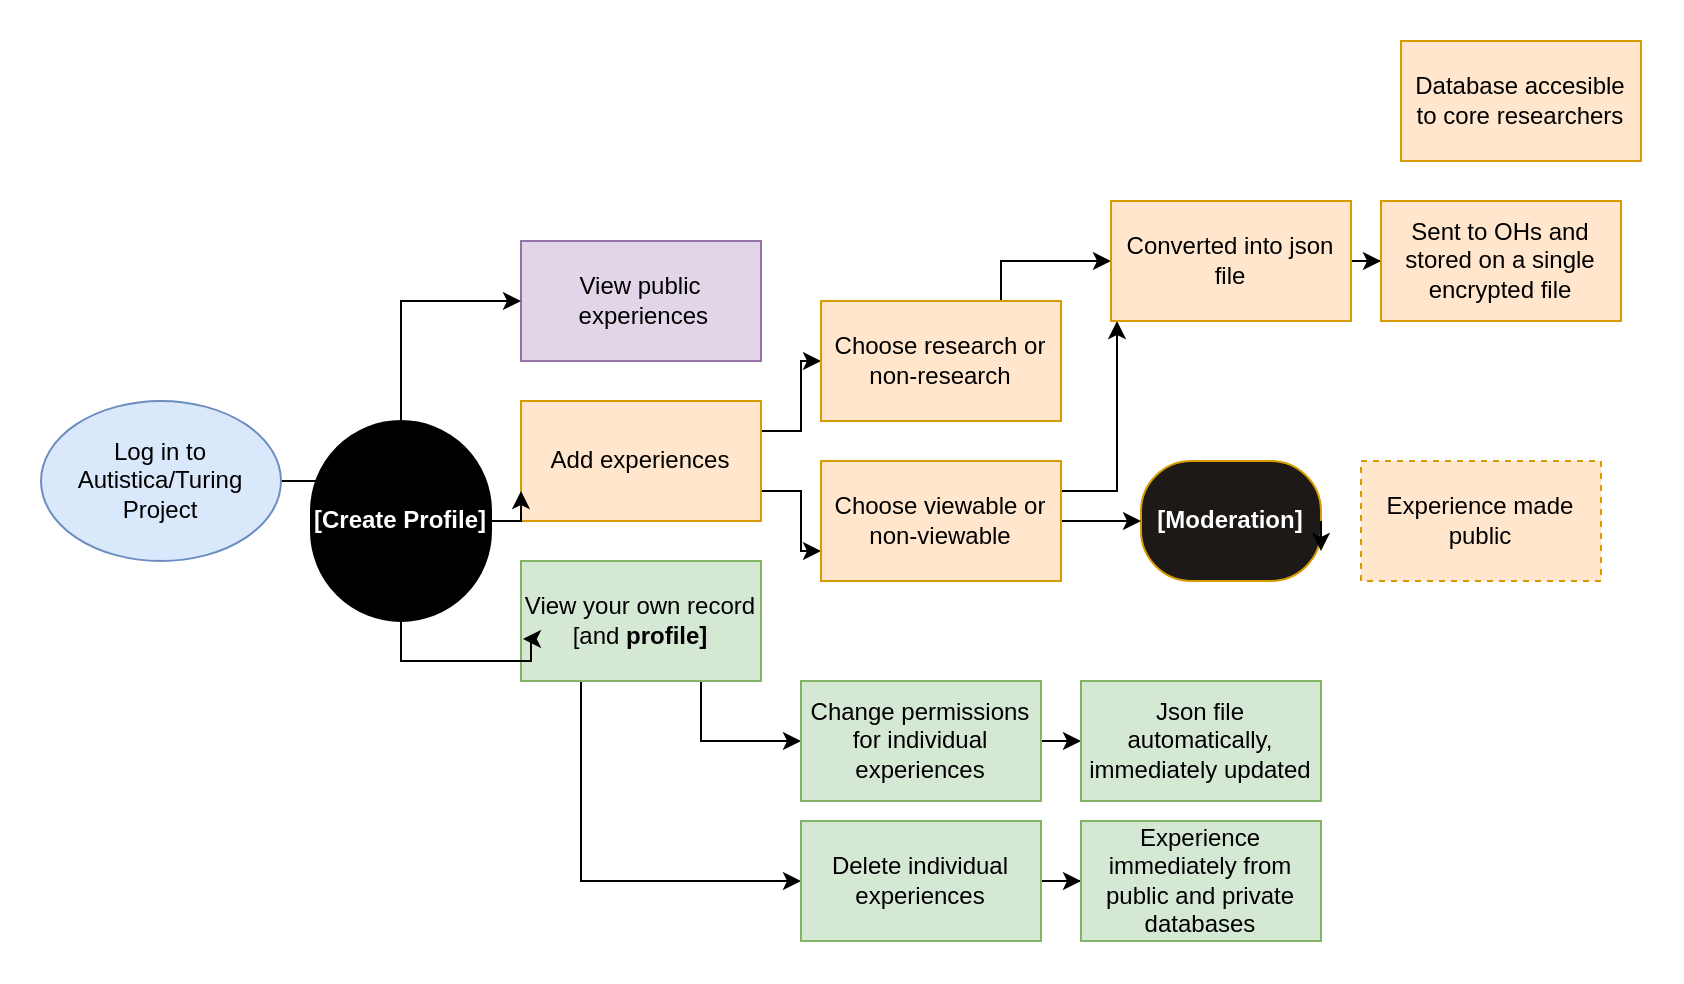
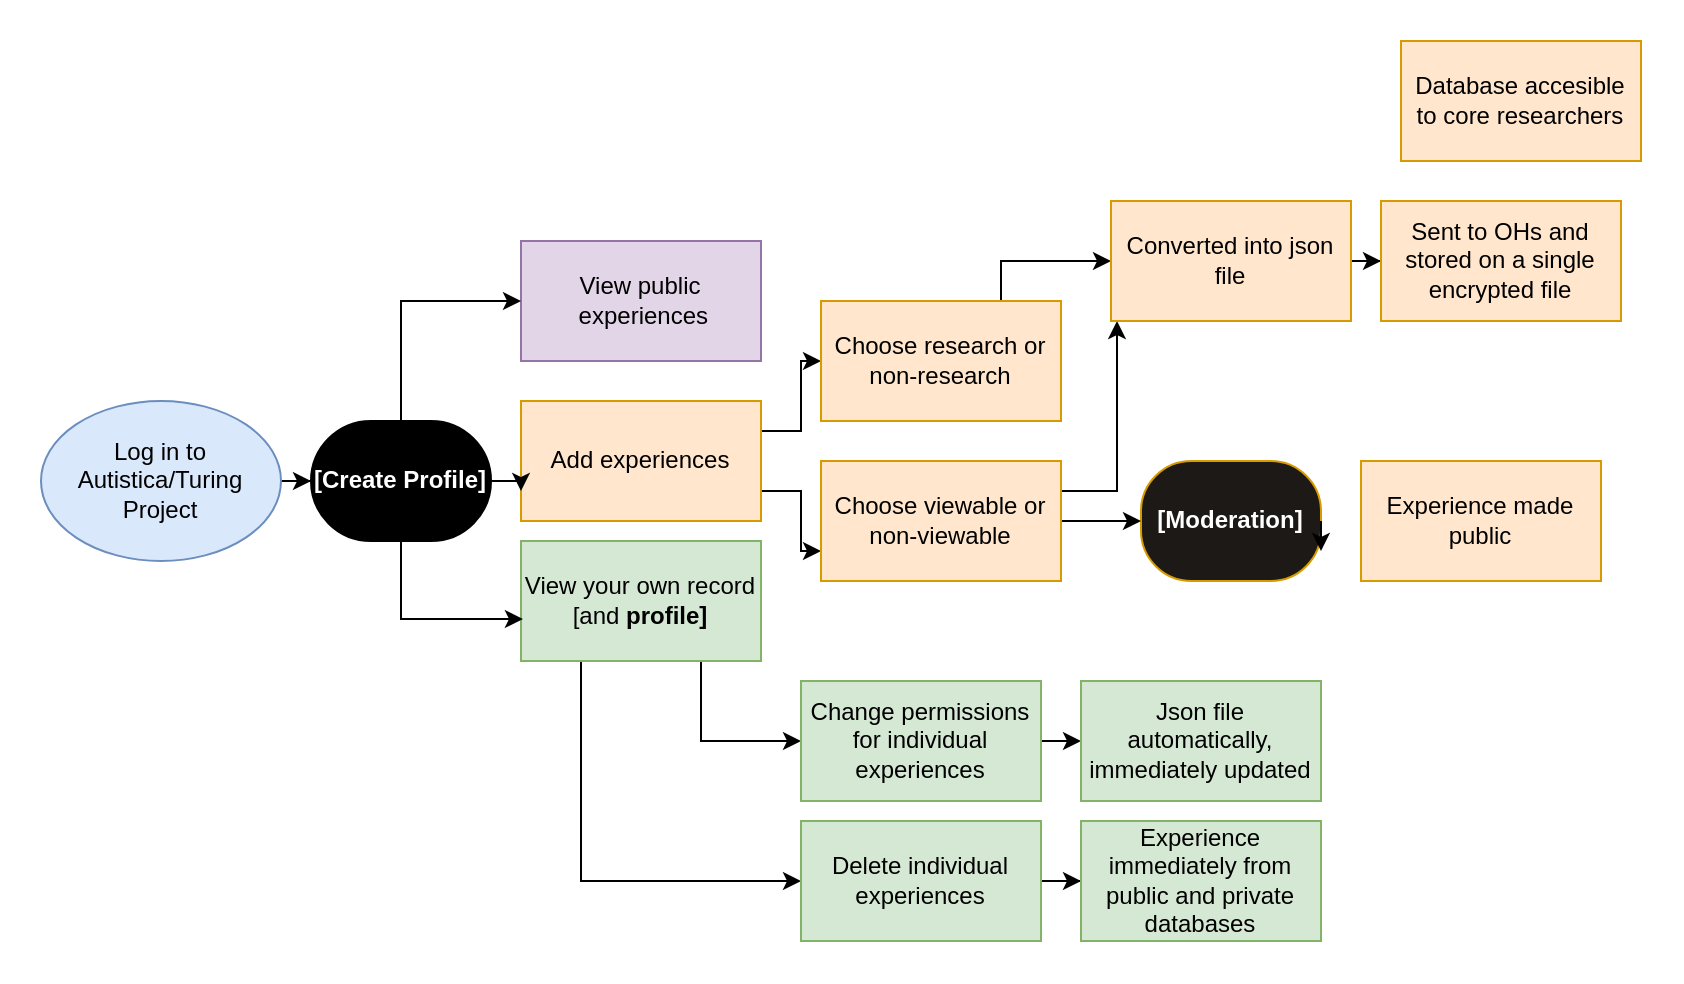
- <mxCell id="20" value="&lt;b&gt;&lt;font color=&quot;#ffffff&quot;&gt;[Create Profile]&lt;/font&gt;&lt;/b&gt;" style="rounded=1;whiteSpace=wrap;html=1;arcSize=50;fillColor=#000000;" vertex="1" parent="1"><mxGeometry x="155" y="210" width="90" height="100" as="geometry" /></mxCell>
+ <mxCell id="20" value="&lt;b&gt;&lt;font color=&quot;#ffffff&quot;&gt;[Create Profile]&lt;/font&gt;&lt;/b&gt;" style="rounded=1;whiteSpace=wrap;html=1;arcSize=50;fillColor=#000000;" vertex="1" parent="1"><mxGeometry x="155" y="210" width="90" height="60" as="geometry" /></mxCell>
- <mxCell id="31" value="Experience made public" style="rounded=0;whiteSpace=wrap;html=1;fillColor=#ffe6cc;strokeColor=#d79b00;dashed=1;" vertex="1" parent="1"><mxGeometry x="680" y="230" width="120" height="60" as="geometry" /></mxCell>
+ <mxCell id="31" value="Experience made public" style="rounded=0;whiteSpace=wrap;html=1;fillColor=#ffe6cc;strokeColor=#d79b00;" vertex="1" parent="1"><mxGeometry x="680" y="230" width="120" height="60" as="geometry" /></mxCell>
- <mxCell id="11" value="View your own record [and &lt;b&gt;profile]&lt;/b&gt;" style="rounded=0;whiteSpace=wrap;html=1;fillColor=#d5e8d4;strokeColor=#82b366;" vertex="1" parent="1"><mxGeometry x="260" y="280" width="120" height="60" as="geometry" /></mxCell>
+ <mxCell id="11" value="View your own record [and &lt;b&gt;profile]&lt;/b&gt;" style="rounded=0;whiteSpace=wrap;html=1;fillColor=#d5e8d4;strokeColor=#82b366;" vertex="1" parent="1"><mxGeometry x="260" y="270" width="120" height="60" as="geometry" /></mxCell>
